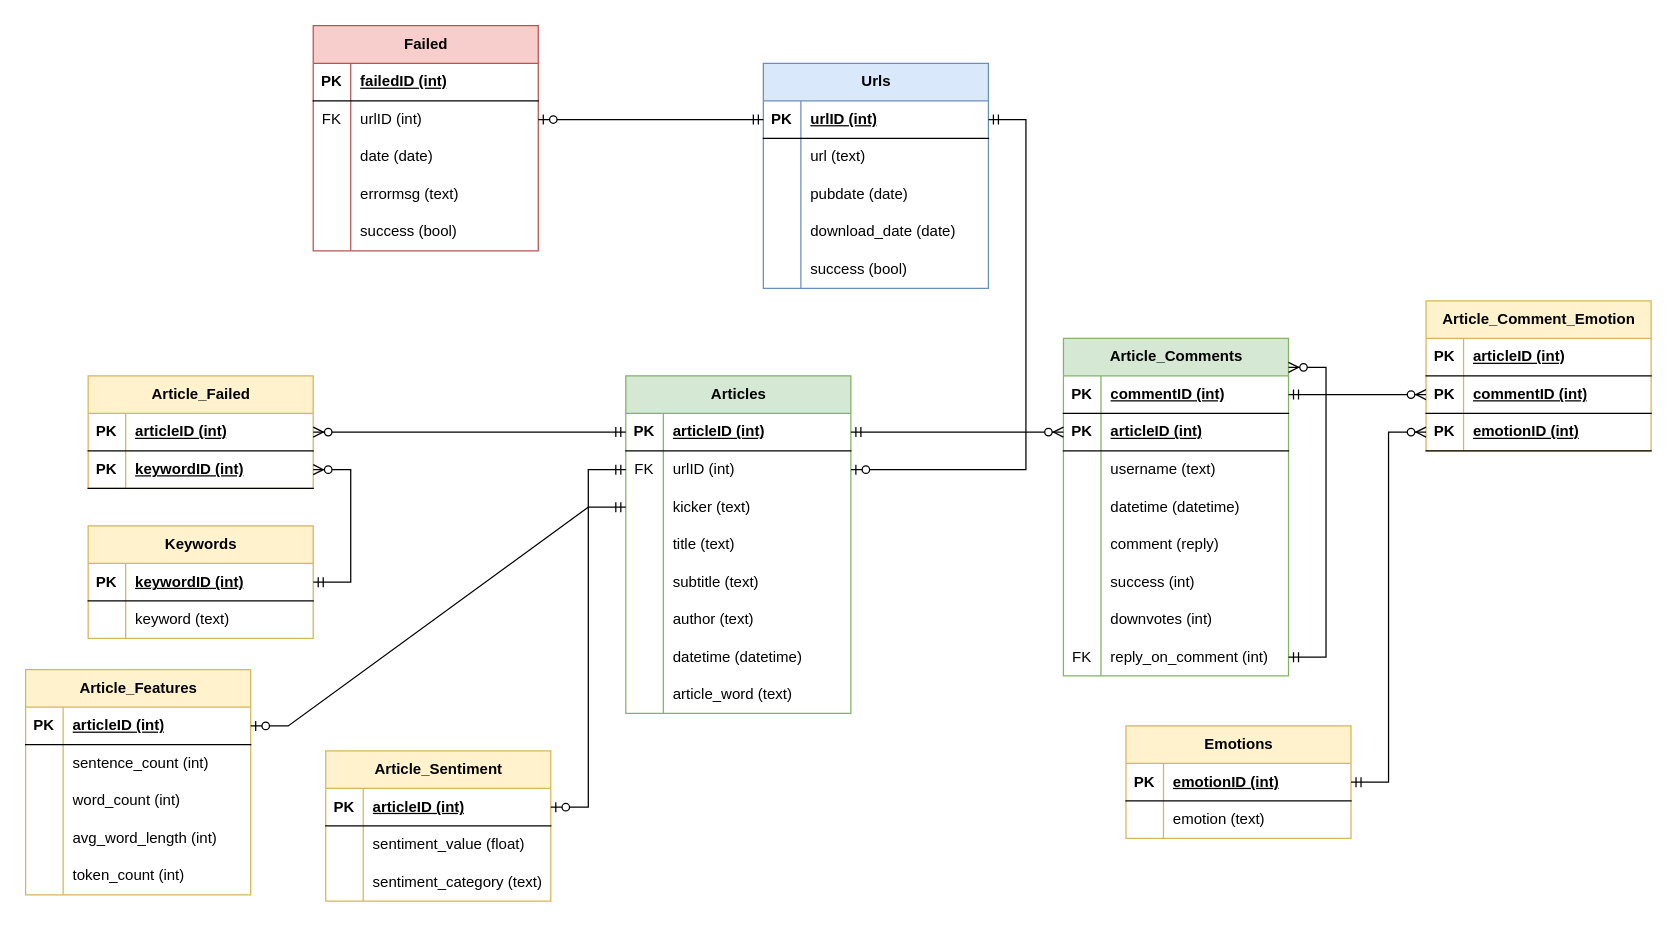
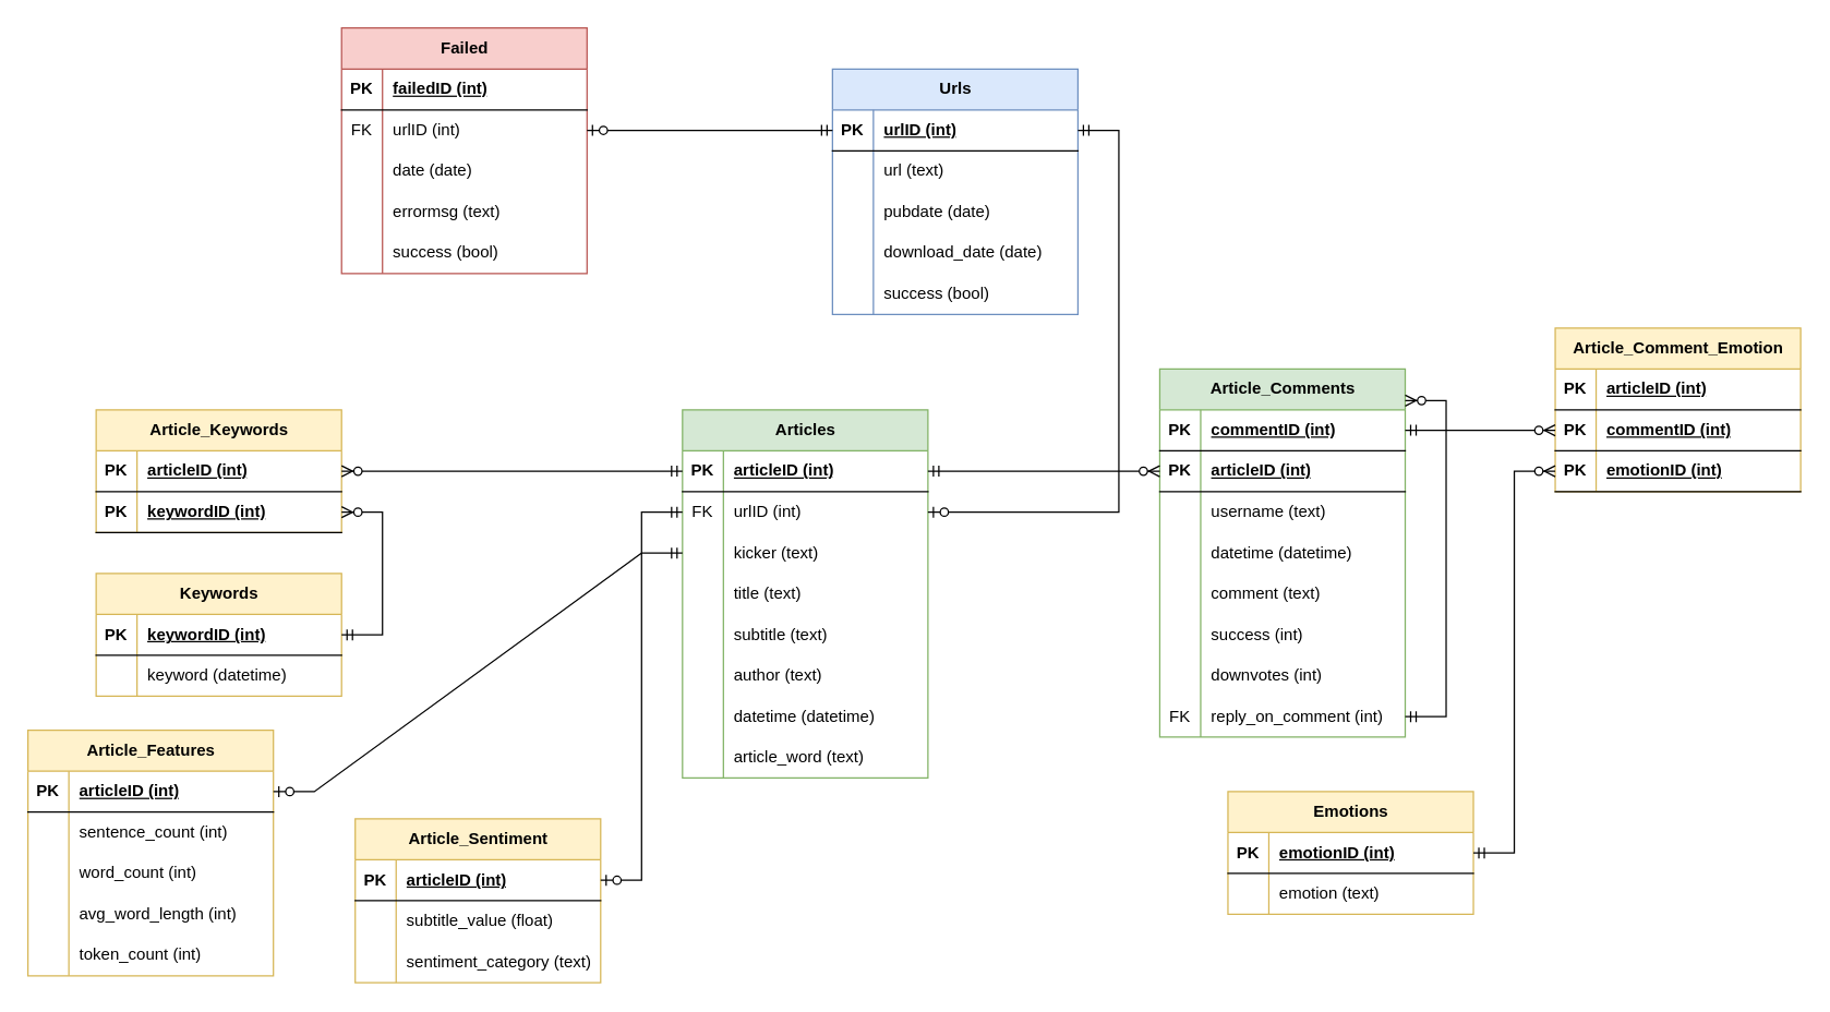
- <mxCell id="59" value="Article_Failed" style="shape=table;startSize=30;container=1;collapsible=1;childLayout=tableLayout;fixedRows=1;rowLines=0;fontStyle=1;align=center;resizeLast=1;html=1;fillColor=#fff2cc;strokeColor=#d6b656;" parent="1" vertex="1"><mxGeometry x="70" y="300" width="180" height="90" as="geometry" /></mxCell>
+ <mxCell id="59" value="Article_Keywords" style="shape=table;startSize=30;container=1;collapsible=1;childLayout=tableLayout;fixedRows=1;rowLines=0;fontStyle=1;align=center;resizeLast=1;html=1;fillColor=#fff2cc;strokeColor=#d6b656;" parent="1" vertex="1"><mxGeometry x="70" y="300" width="180" height="90" as="geometry" /></mxCell>
- <mxCell id="102" value="comment (reply)" style="shape=partialRectangle;connectable=0;fillColor=none;top=0;left=0;bottom=0;right=0;align=left;spacingLeft=6;overflow=hidden;whiteSpace=wrap;html=1;" parent="100" vertex="1"><mxGeometry x="30" width="150" height="30" as="geometry"><mxRectangle width="150" height="30" as="alternateBounds" /></mxGeometry></mxCell>
+ <mxCell id="102" value="comment (text)" style="shape=partialRectangle;connectable=0;fillColor=none;top=0;left=0;bottom=0;right=0;align=left;spacingLeft=6;overflow=hidden;whiteSpace=wrap;html=1;" parent="100" vertex="1"><mxGeometry x="30" width="150" height="30" as="geometry"><mxRectangle width="150" height="30" as="alternateBounds" /></mxGeometry></mxCell>
- <mxCell id="72" value="keyword (text)" style="shape=partialRectangle;connectable=0;fillColor=none;top=0;left=0;bottom=0;right=0;align=left;spacingLeft=6;overflow=hidden;whiteSpace=wrap;html=1;" parent="70" vertex="1"><mxGeometry x="30" width="150" height="30" as="geometry"><mxRectangle width="150" height="30" as="alternateBounds" /></mxGeometry></mxCell>
+ <mxCell id="72" value="keyword (datetime)" style="shape=partialRectangle;connectable=0;fillColor=none;top=0;left=0;bottom=0;right=0;align=left;spacingLeft=6;overflow=hidden;whiteSpace=wrap;html=1;" parent="70" vertex="1"><mxGeometry x="30" width="150" height="30" as="geometry"><mxRectangle width="150" height="30" as="alternateBounds" /></mxGeometry></mxCell>
- <mxCell id="83" value="sentiment_value (float)" style="shape=partialRectangle;connectable=0;fillColor=none;top=0;left=0;bottom=0;right=0;align=left;spacingLeft=6;overflow=hidden;whiteSpace=wrap;html=1;" parent="81" vertex="1"><mxGeometry x="30" width="150" height="30" as="geometry"><mxRectangle width="150" height="30" as="alternateBounds" /></mxGeometry></mxCell>
+ <mxCell id="83" value="subtitle_value (float)" style="shape=partialRectangle;connectable=0;fillColor=none;top=0;left=0;bottom=0;right=0;align=left;spacingLeft=6;overflow=hidden;whiteSpace=wrap;html=1;" parent="81" vertex="1"><mxGeometry x="30" width="150" height="30" as="geometry"><mxRectangle width="150" height="30" as="alternateBounds" /></mxGeometry></mxCell>
